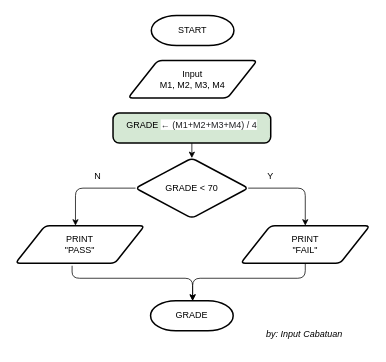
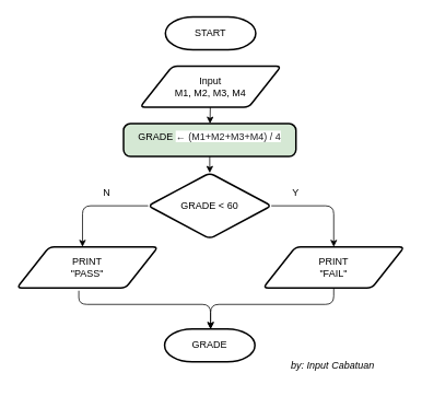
+ <mxCell id="3" value="" style="edgeStyle=none;html=1;" parent="1" source="4" target="6" edge="1"><mxGeometry relative="1" as="geometry" /></mxCell>
- <mxCell id="7" value="GRADE &amp;lt; 70" style="rhombus;whiteSpace=wrap;html=1;verticalAlign=middle;strokeWidth=2;rounded=1;arcSize=12;" parent="1" vertex="1"><mxGeometry x="180" y="210" width="150" height="80" as="geometry" /></mxCell>
+ <mxCell id="7" value="GRADE &amp;lt; 60" style="rhombus;whiteSpace=wrap;html=1;verticalAlign=middle;strokeWidth=2;rounded=1;arcSize=12;" parent="1" vertex="1"><mxGeometry x="180" y="210" width="150" height="80" as="geometry" /></mxCell>
